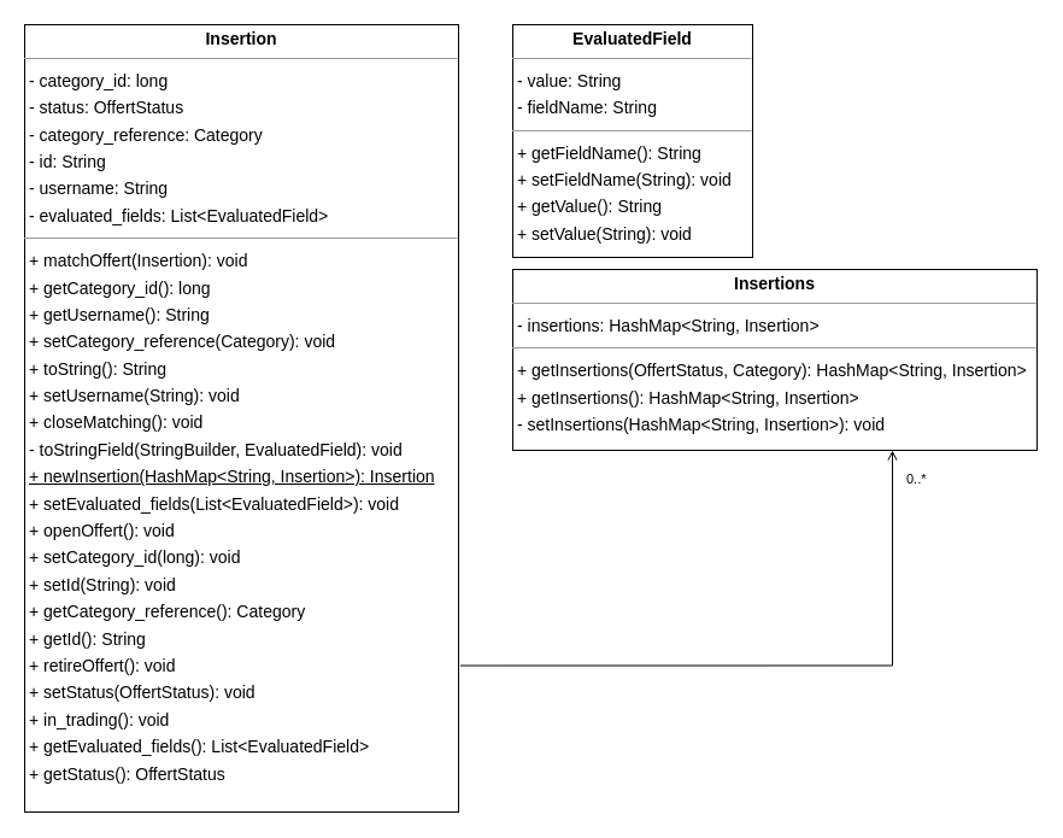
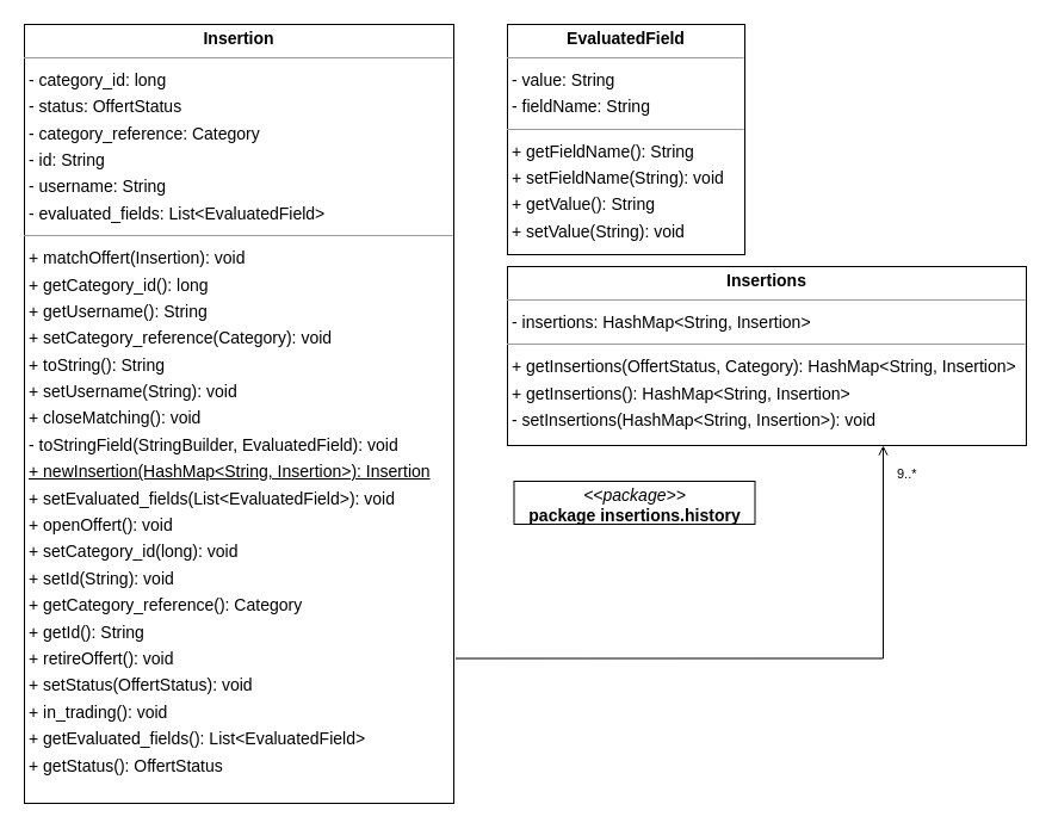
- <mxCell id="7" value="&lt;span style=&quot;color: rgb(0, 0, 0); font-family: Helvetica; font-size: 11px; font-style: normal; font-variant-ligatures: normal; font-variant-caps: normal; font-weight: 400; letter-spacing: normal; orphans: 2; text-align: left; text-indent: 0px; text-transform: none; widows: 2; word-spacing: 0px; -webkit-text-stroke-width: 0px; background-color: rgb(255, 255, 255); text-decoration-thickness: initial; text-decoration-style: initial; text-decoration-color: initial; float: none; display: inline !important;&quot;&gt;0..*&lt;/span&gt;" style="text;whiteSpace=wrap;html=1;" vertex="1" parent="1"><mxGeometry x="750" y="383" width="40" height="30" as="geometry" /></mxCell>
+ <mxCell id="7" value="&lt;span style=&quot;color: rgb(0, 0, 0); font-family: Helvetica; font-size: 11px; font-style: normal; font-variant-ligatures: normal; font-variant-caps: normal; font-weight: 400; letter-spacing: normal; orphans: 2; text-align: left; text-indent: 0px; text-transform: none; widows: 2; word-spacing: 0px; -webkit-text-stroke-width: 0px; background-color: rgb(255, 255, 255); text-decoration-thickness: initial; text-decoration-style: initial; text-decoration-color: initial; float: none; display: inline !important;&quot;&gt;9..*&lt;/span&gt;" style="text;whiteSpace=wrap;html=1;" vertex="1" parent="1"><mxGeometry x="750" y="383" width="40" height="30" as="geometry" /></mxCell>
+ <mxCell id="5" value="&lt;p style=&quot;margin:0px;margin-top:4px;text-align:center;&quot;&gt;&lt;i&gt;&amp;lt;&amp;lt;package&amp;gt;&amp;gt;&lt;/i&gt;&lt;br/&gt;&lt;b&gt;package  insertions.history&lt;/b&gt;&lt;/p&gt;&lt;hr size=&quot;1&quot;/&gt;" style="verticalAlign=top;align=left;overflow=fill;fontSize=14;fontFamily=Helvetica;html=1;rounded=0;shadow=0;comic=0;labelBackgroundColor=none;strokeWidth=1;" parent="1" vertex="1"><mxGeometry x="430.5" y="403" width="202" height="36" as="geometry" /></mxCell>
